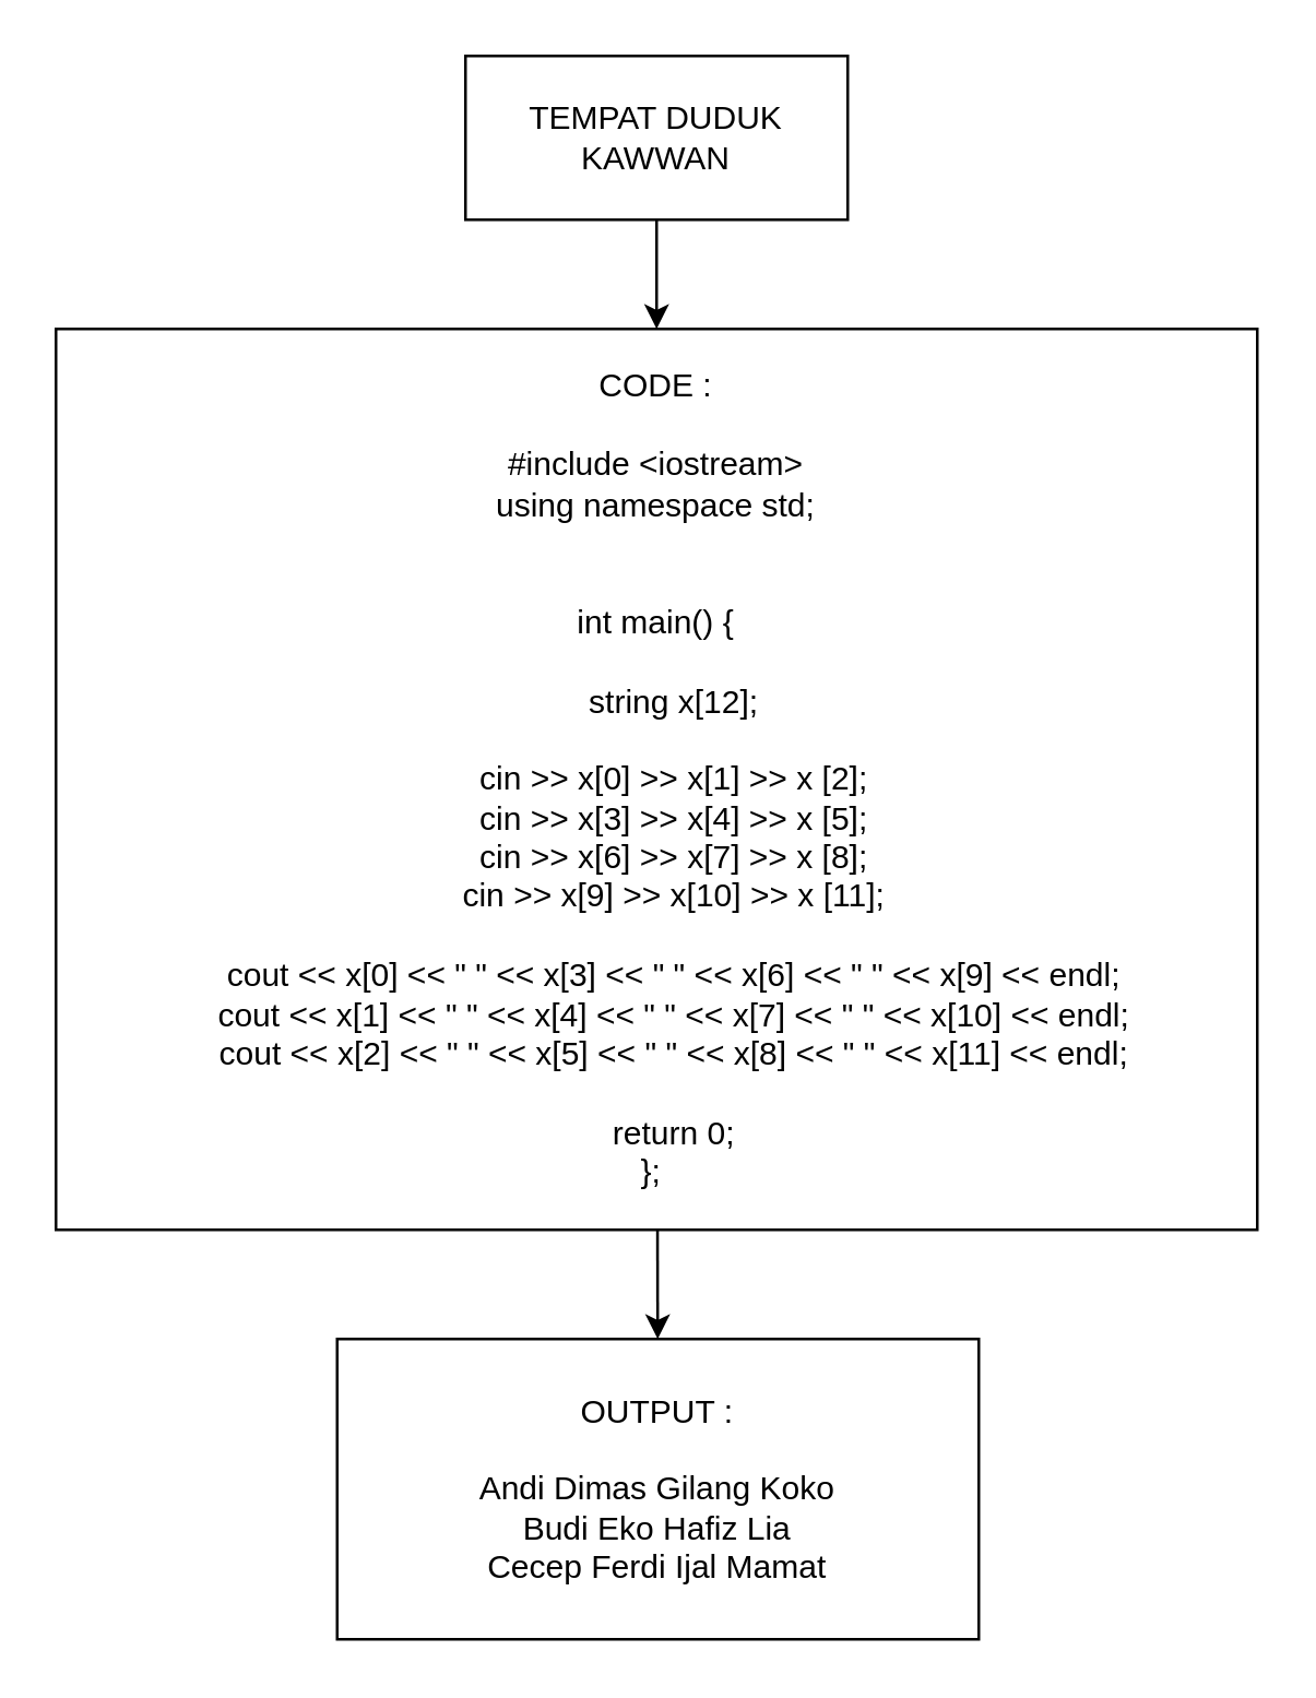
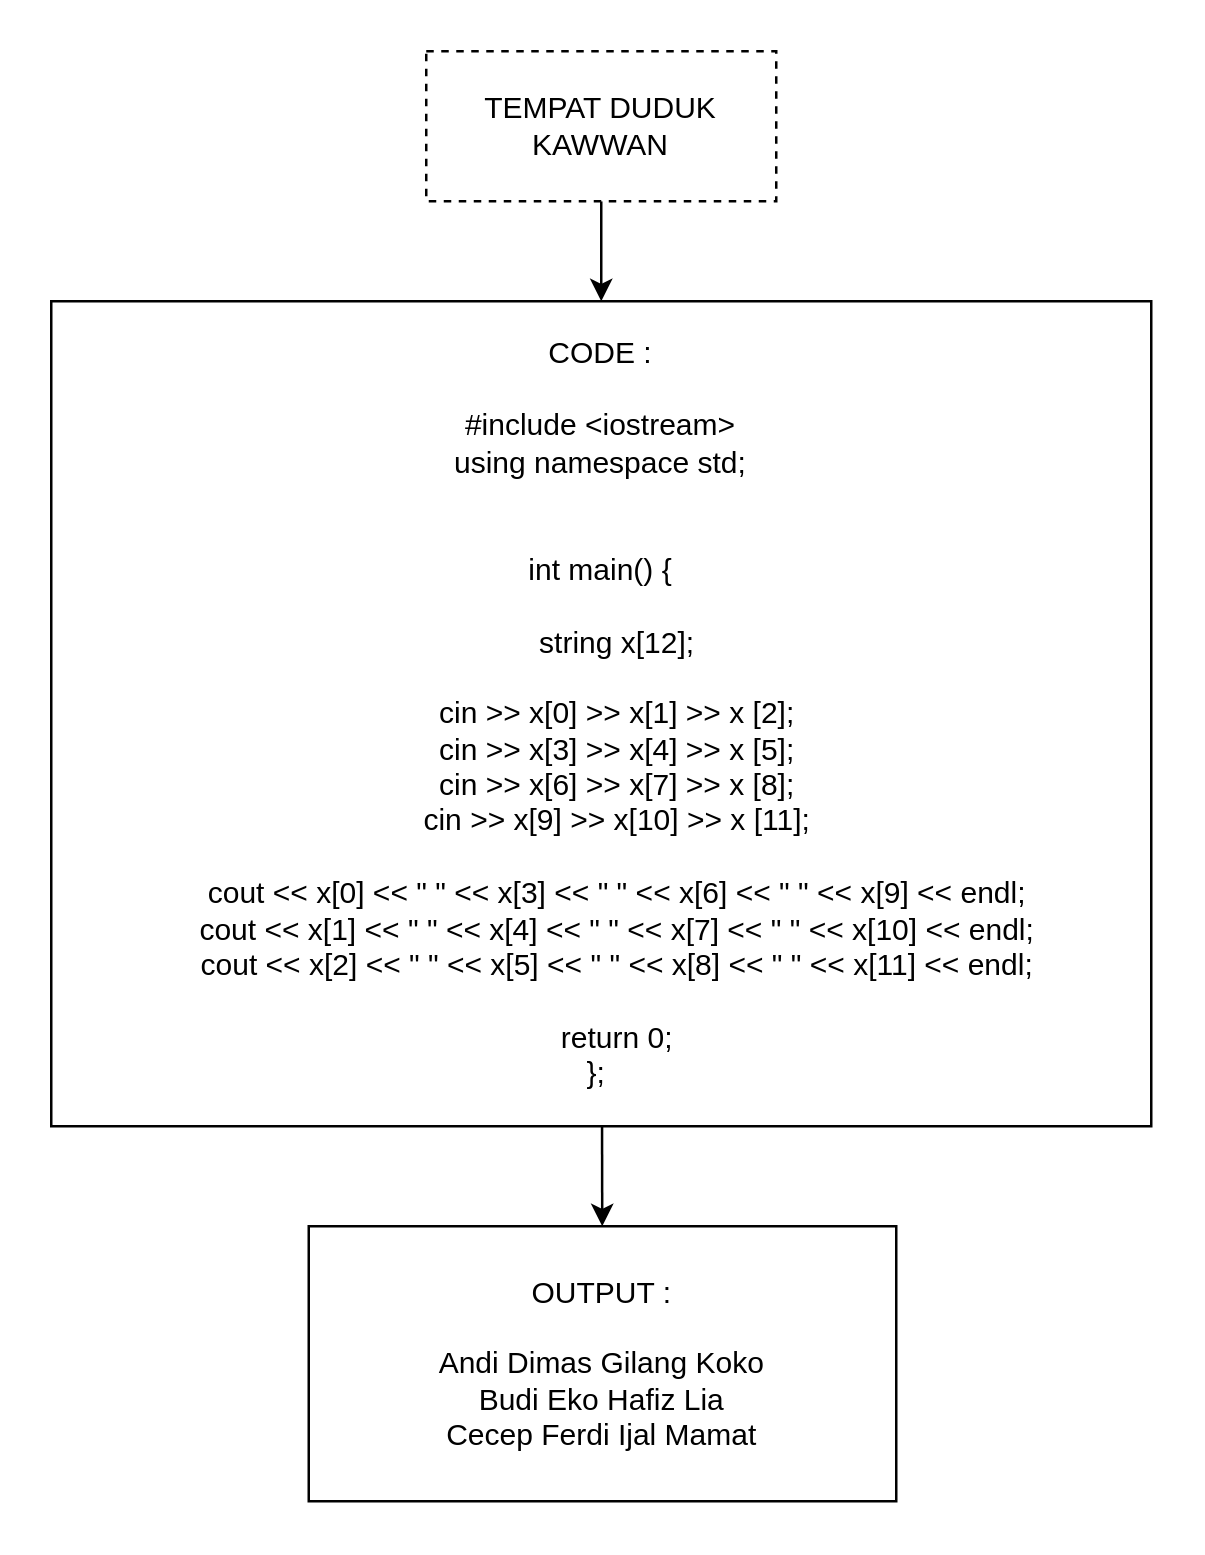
- <mxCell id="3" value="TEMPAT DUDUK KAWWAN" style="rounded=0;whiteSpace=wrap;html=1;" vertex="1" parent="1"><mxGeometry x="170" y="20" width="140" height="60" as="geometry" /></mxCell>
+ <mxCell id="3" value="TEMPAT DUDUK KAWWAN" style="rounded=0;whiteSpace=wrap;html=1;dashed=1;" vertex="1" parent="1"><mxGeometry x="170" y="20" width="140" height="60" as="geometry" /></mxCell>
